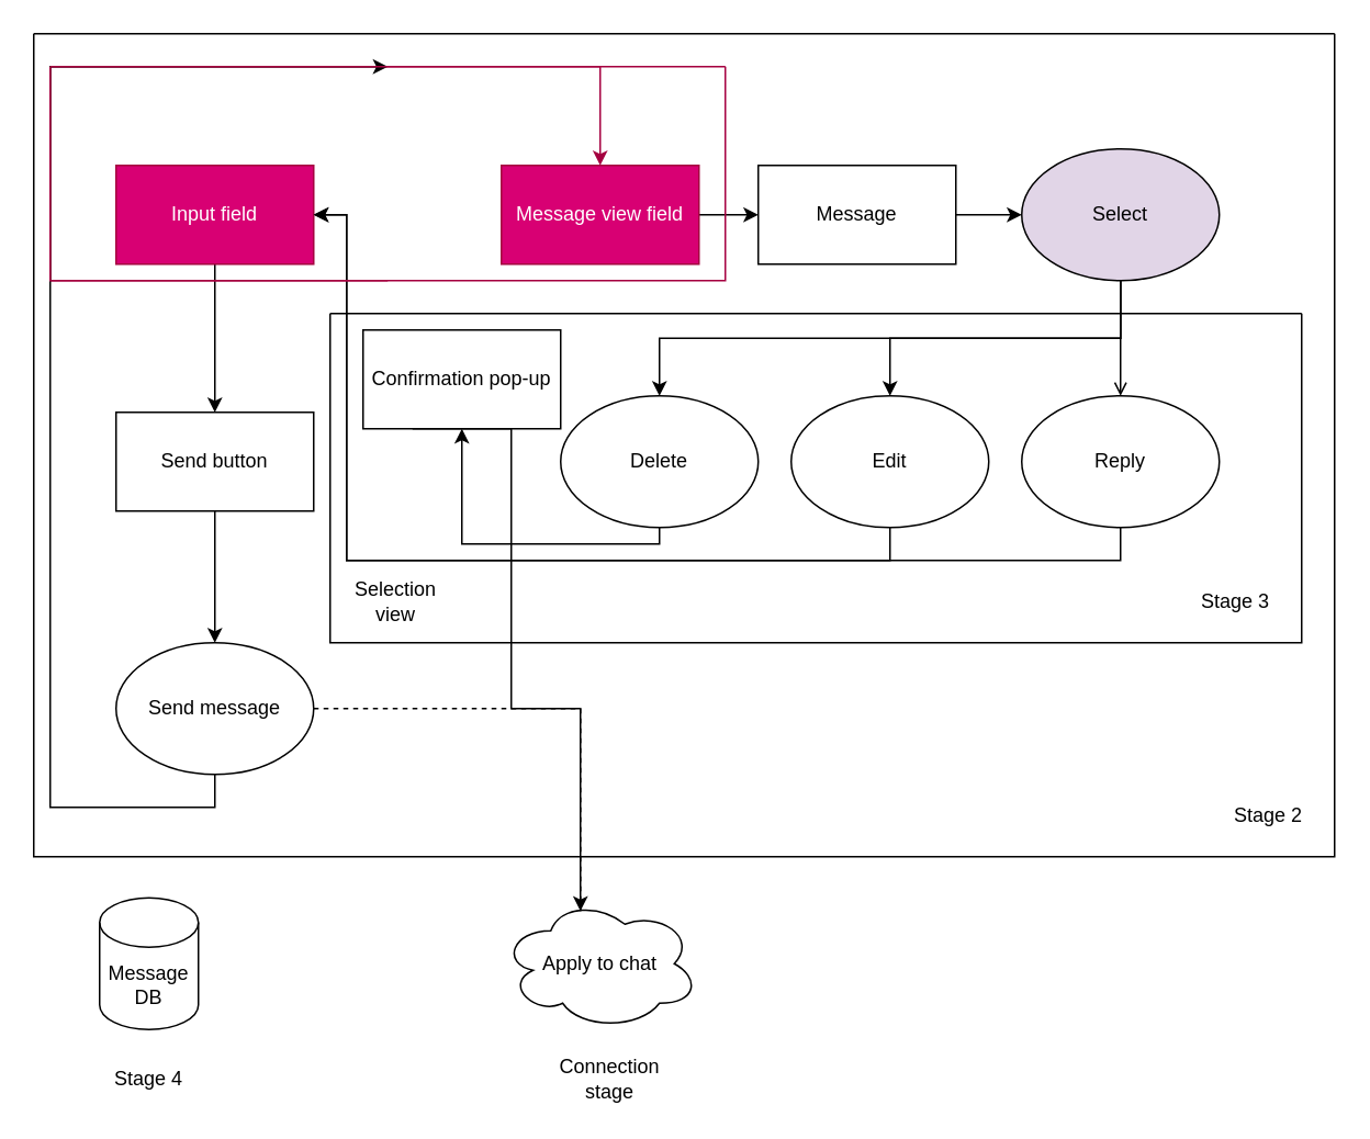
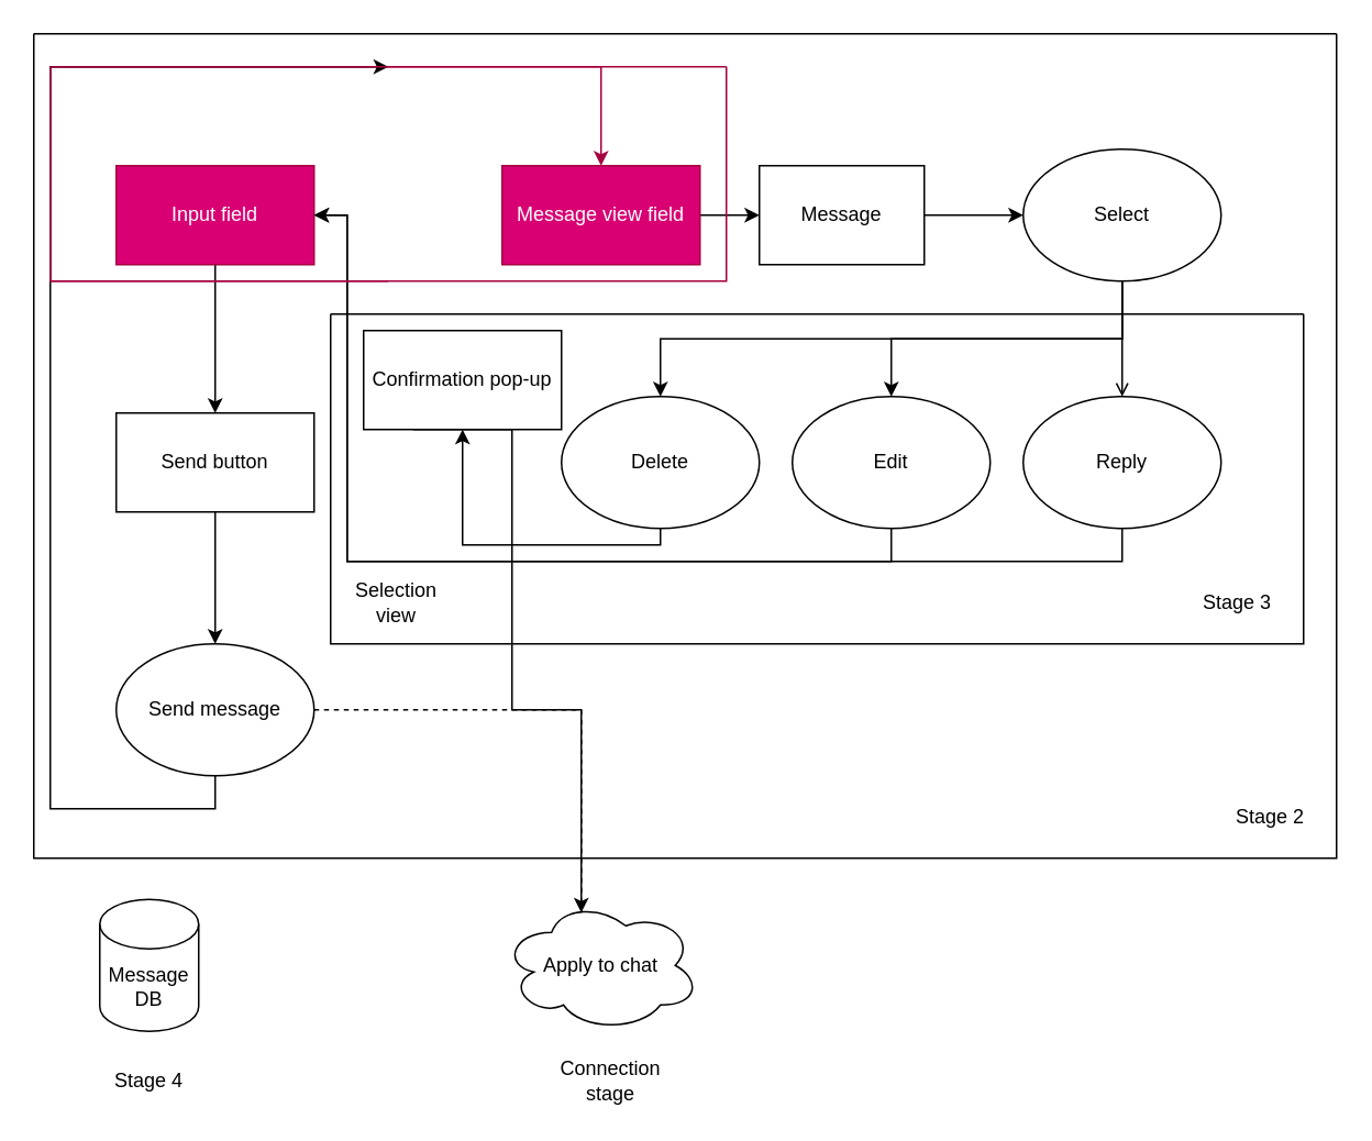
- <mxCell id="9" value="Message" style="rounded=0;whiteSpace=wrap;html=1;" vertex="1" parent="1"><mxGeometry x="460" y="100" width="120" height="60" as="geometry" /></mxCell>
+ <mxCell id="9" value="Message" style="rounded=0;whiteSpace=wrap;html=1;" vertex="1" parent="1"><mxGeometry x="460" y="100" width="100" height="60" as="geometry" /></mxCell>
- <mxCell id="13" value="Select" style="ellipse;whiteSpace=wrap;html=1;fillColor=#e1d5e7;" vertex="1" parent="1"><mxGeometry x="620" y="90" width="120" height="80" as="geometry" /></mxCell>
+ <mxCell id="13" value="Select" style="ellipse;whiteSpace=wrap;html=1;" vertex="1" parent="1"><mxGeometry x="620" y="90" width="120" height="80" as="geometry" /></mxCell>
